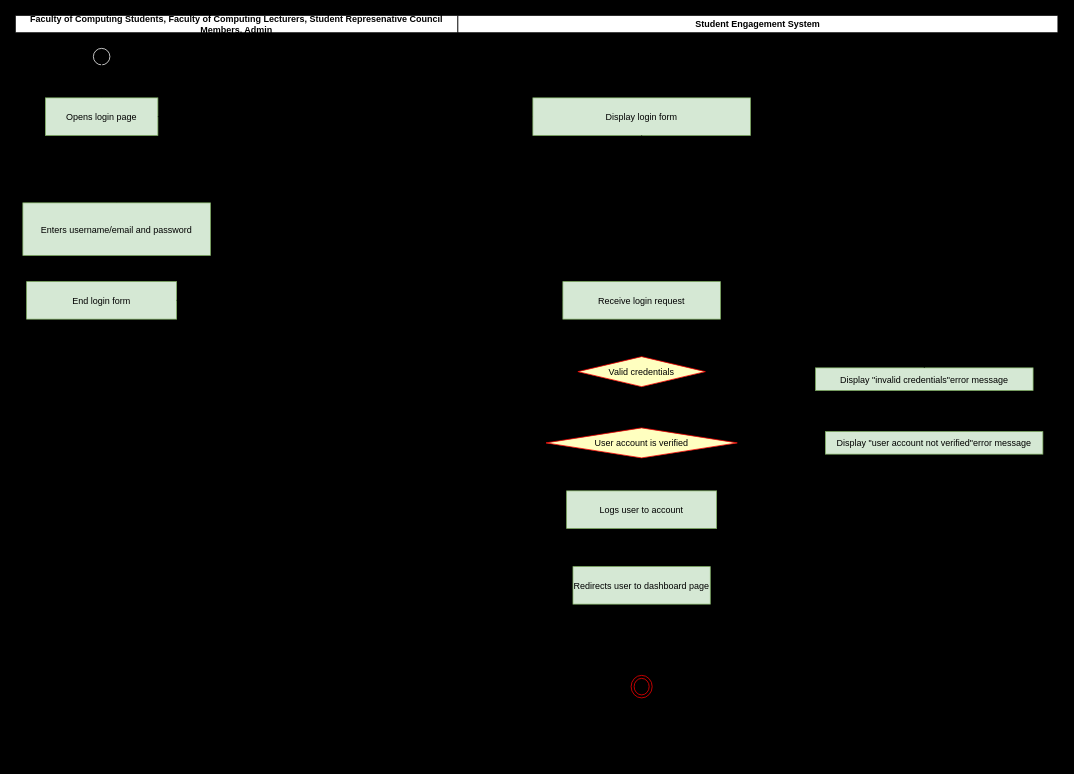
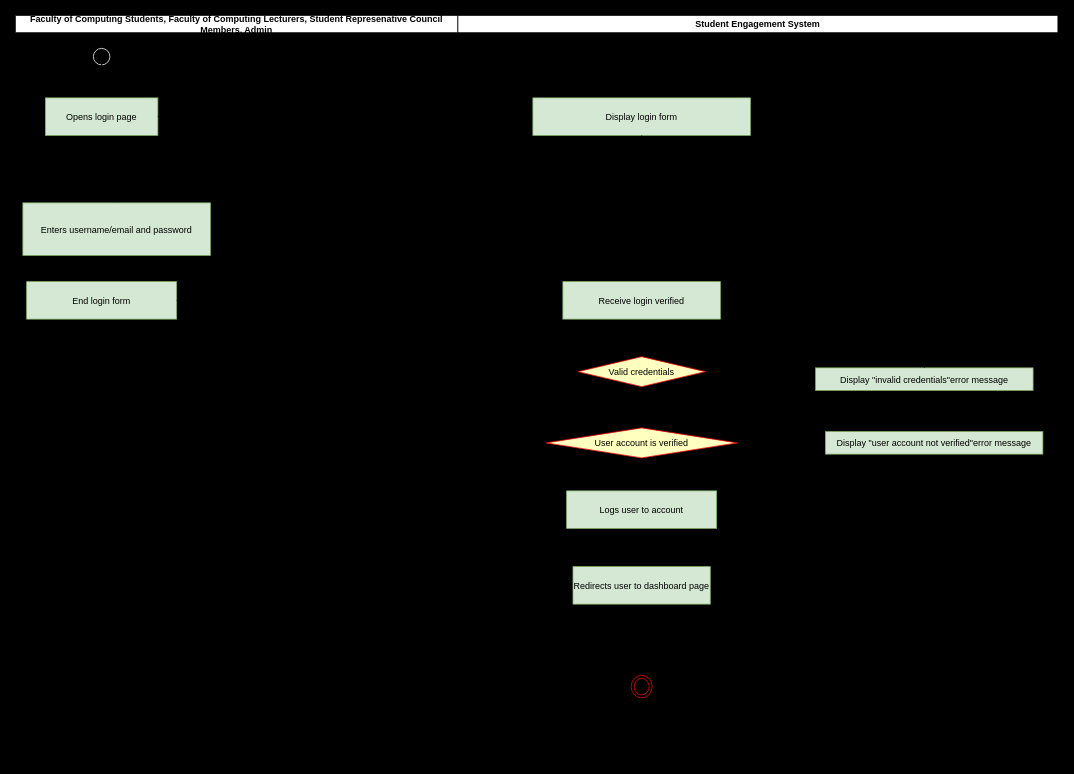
- <mxCell id="25" value="Receive login request" style="fillColor=#d5e8d4;strokeColor=#82b366;" parent="12" vertex="1"><mxGeometry x="140.0" y="355" width="210" height="50" as="geometry" /></mxCell>
+ <mxCell id="25" value="Receive login verified" style="fillColor=#d5e8d4;strokeColor=#82b366;" parent="12" vertex="1"><mxGeometry x="140.0" y="355" width="210" height="50" as="geometry" /></mxCell>
